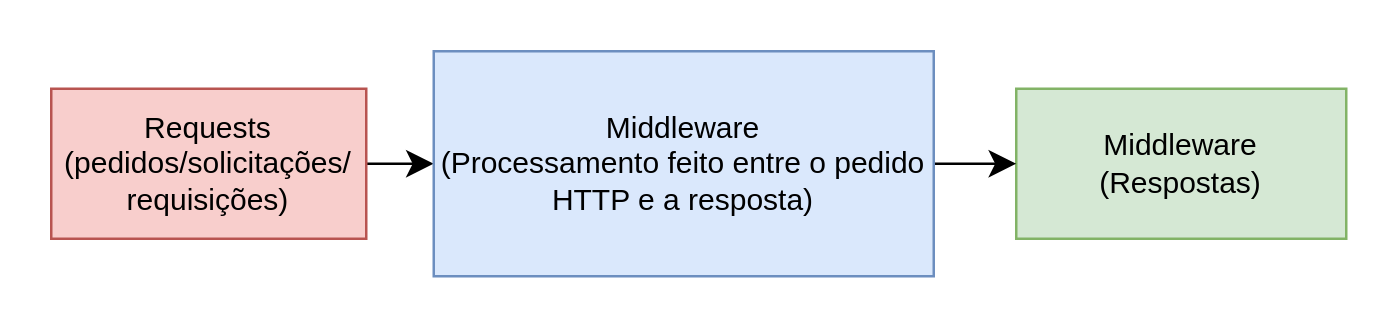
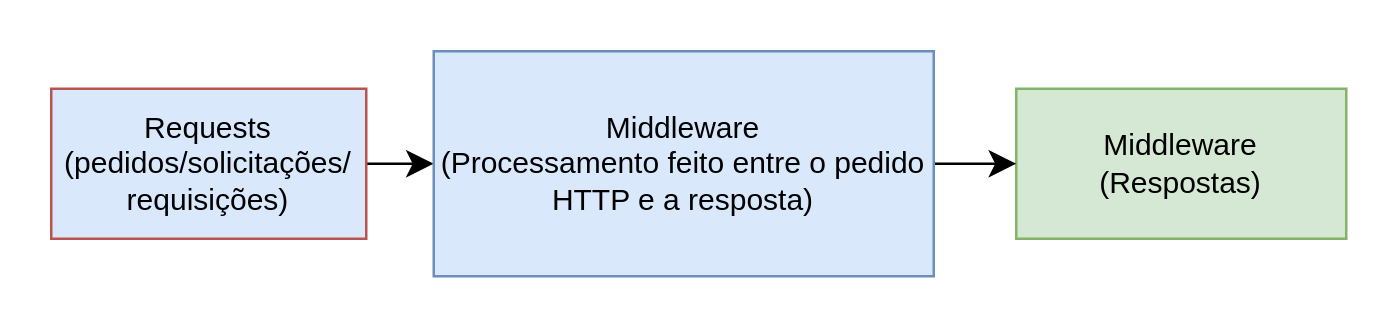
- <mxCell id="3" value="Requests (pedidos/solicitações/&lt;div&gt;requisições)&lt;/div&gt;" style="rounded=0;whiteSpace=wrap;html=1;fillColor=#f8cecc;strokeColor=#b85450;" vertex="1" parent="1"><mxGeometry x="20" y="35" width="126" height="60" as="geometry" /></mxCell>
+ <mxCell id="3" value="Requests (pedidos/solicitações/&lt;div&gt;requisições)&lt;/div&gt;" style="rounded=0;whiteSpace=wrap;html=1;fillColor=#dae8fc;strokeColor=#b85450;" vertex="1" parent="1"><mxGeometry x="20" y="35" width="126" height="60" as="geometry" /></mxCell>
